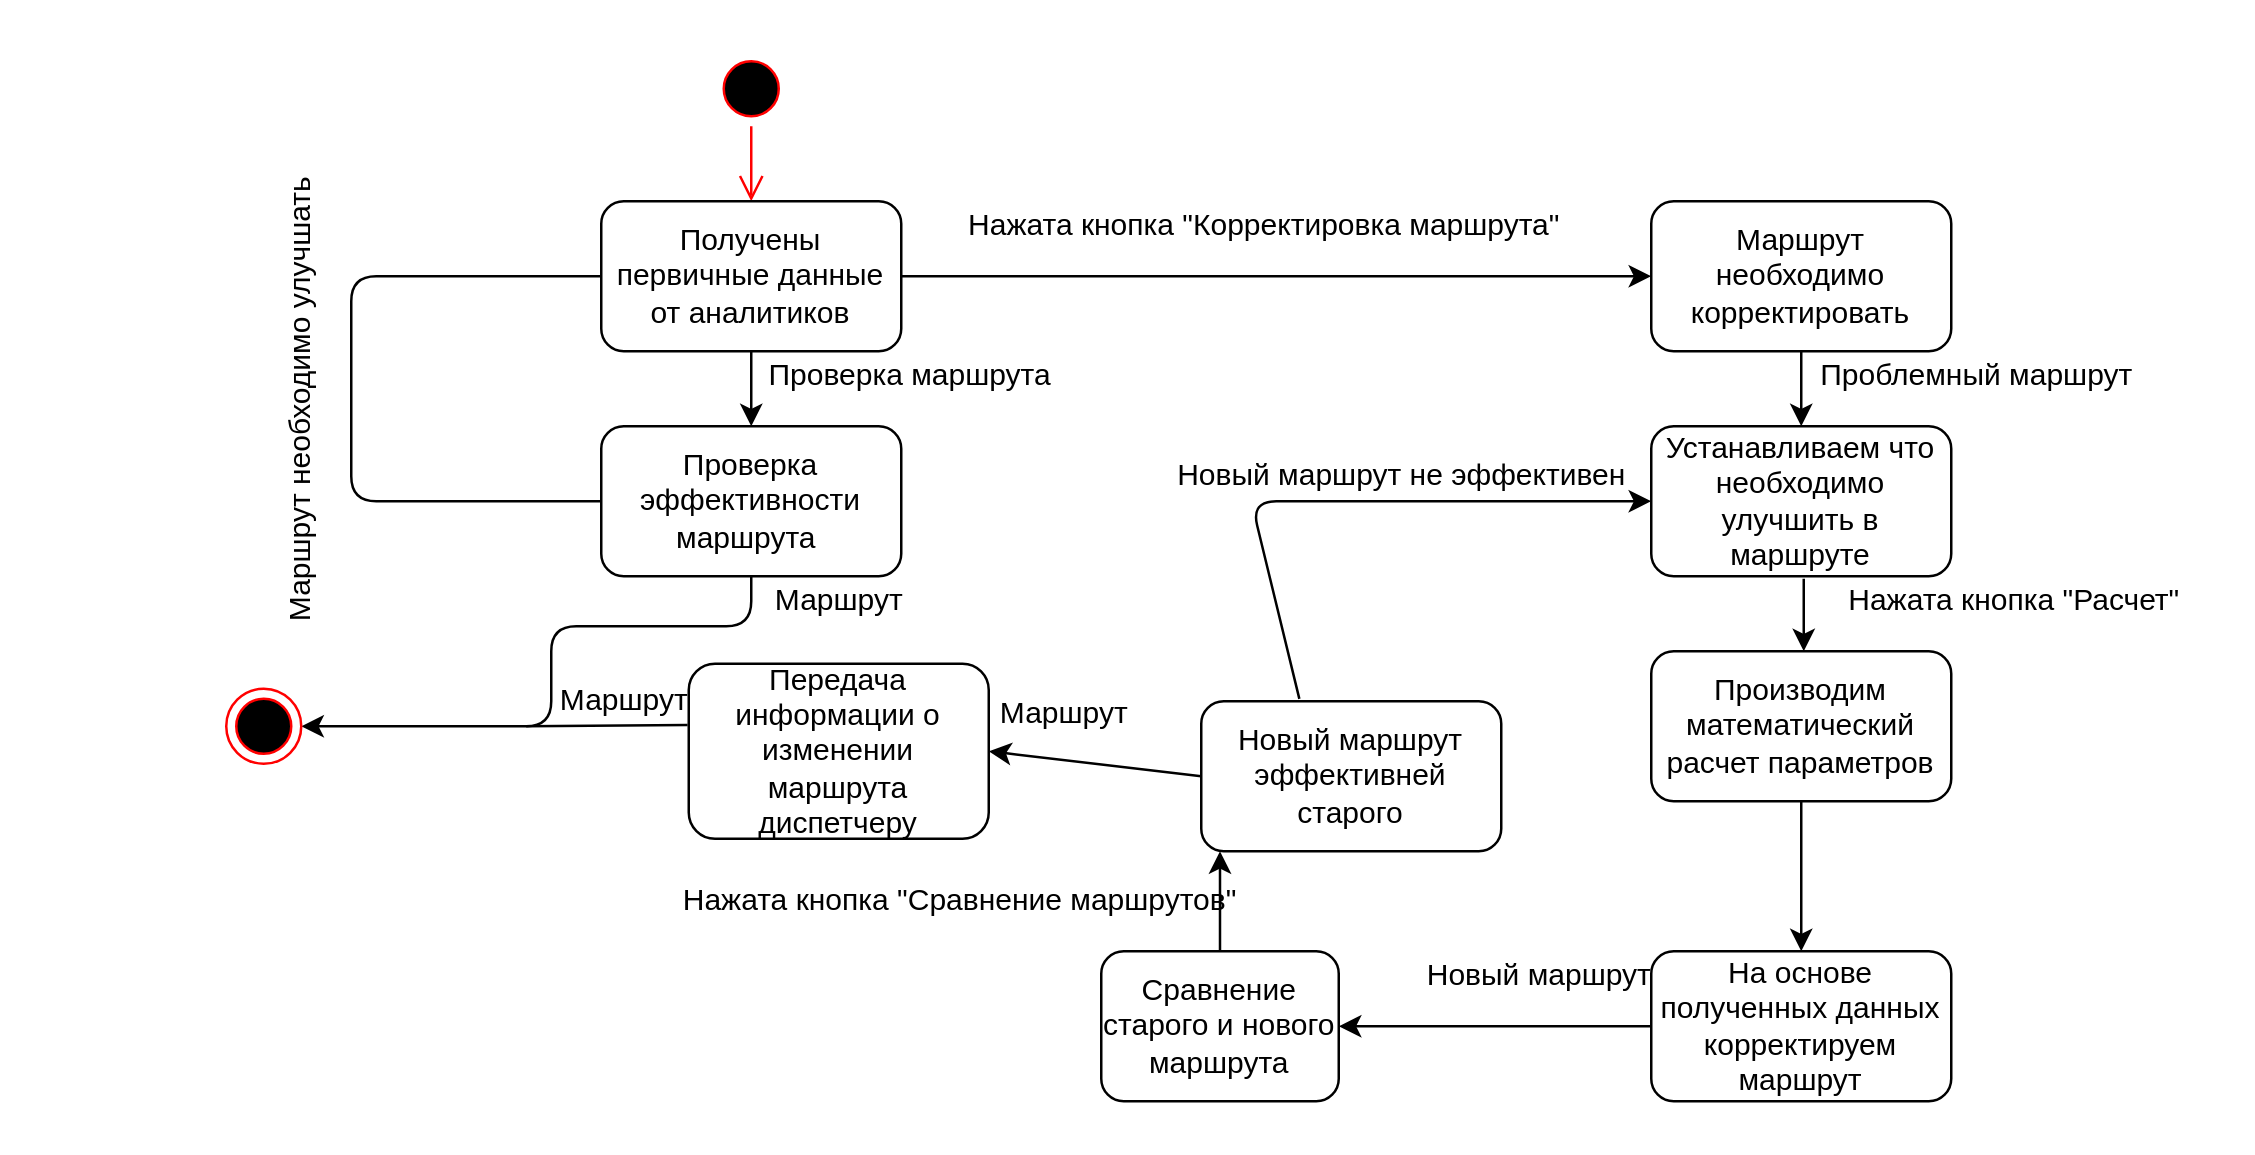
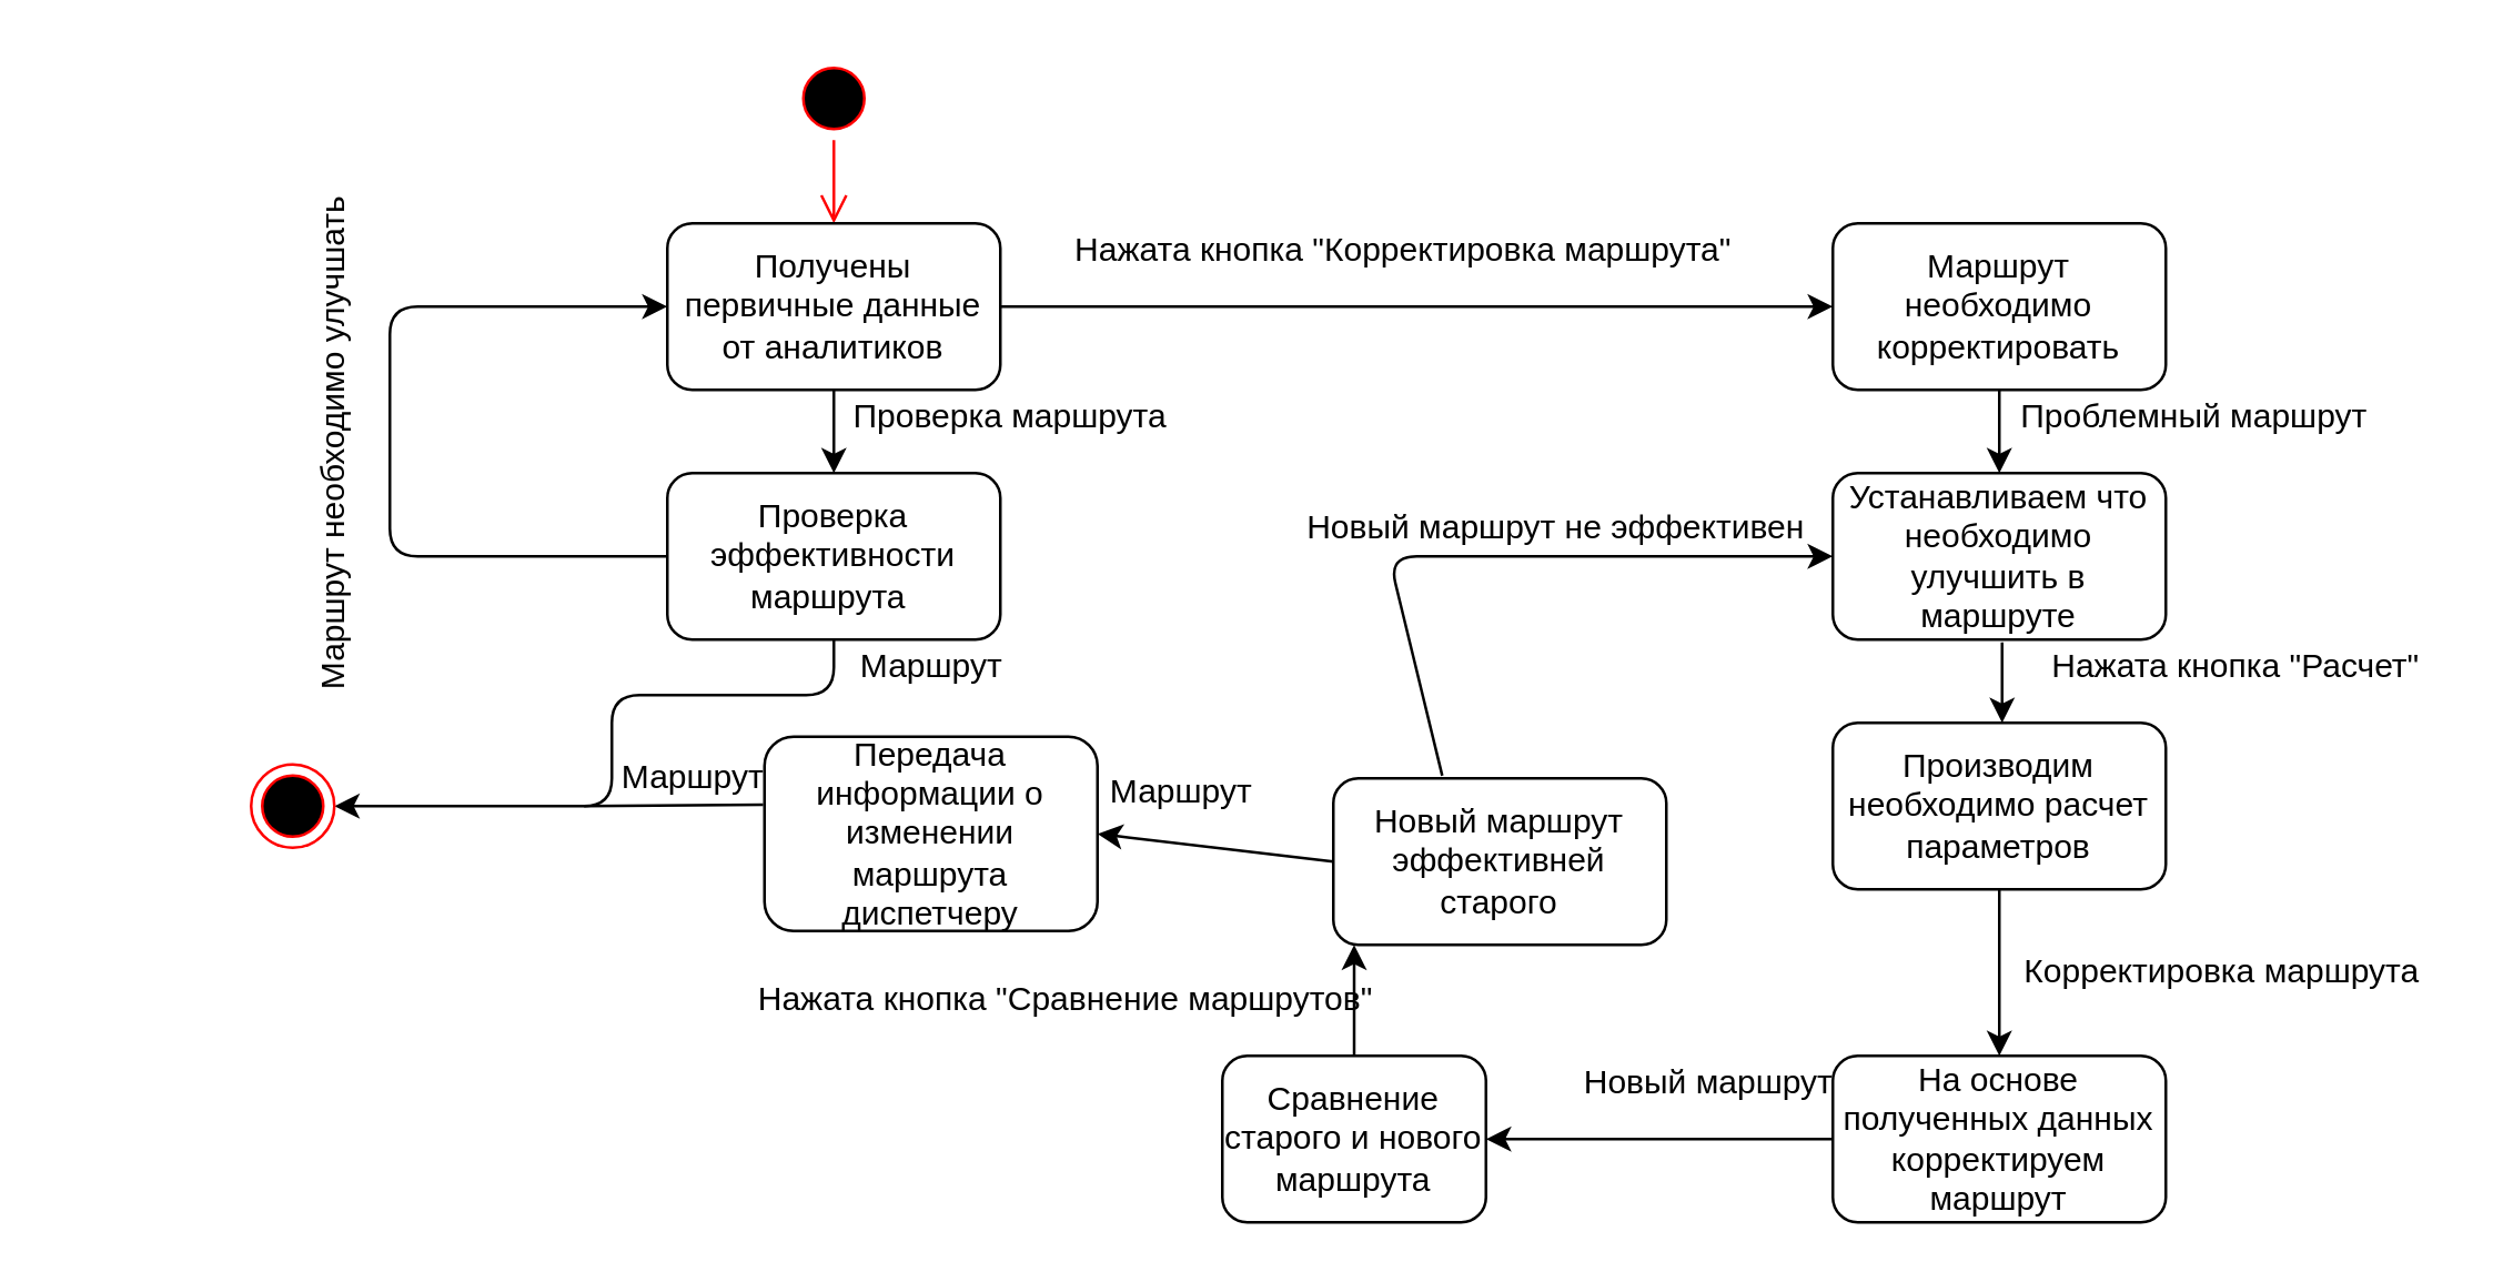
- <mxCell id="11" value="" style="endArrow=none;html=1;exitX=0;exitY=0.5;exitDx=0;exitDy=0;entryX=0;entryY=0.5;entryDx=0;entryDy=0;" parent="1" source="6" target="4" edge="1"><mxGeometry width="50" height="50" relative="1" as="geometry"><mxPoint x="340" y="280" as="sourcePoint" /><mxPoint x="390" y="230" as="targetPoint" /><Array as="points"><mxPoint x="140" y="200" /><mxPoint x="140" y="110" /></Array></mxGeometry></mxCell>
+ <mxCell id="11" value="" style="endArrow=classic;html=1;exitX=0;exitY=0.5;exitDx=0;exitDy=0;entryX=0;entryY=0.5;entryDx=0;entryDy=0;" parent="1" source="6" target="4" edge="1"><mxGeometry width="50" height="50" relative="1" as="geometry"><mxPoint x="340" y="280" as="sourcePoint" /><mxPoint x="390" y="230" as="targetPoint" /><Array as="points"><mxPoint x="140" y="200" /><mxPoint x="140" y="110" /></Array></mxGeometry></mxCell>
- <mxCell id="20" value="Производим математический расчет параметров" style="rounded=1;whiteSpace=wrap;html=1;" parent="1" vertex="1"><mxGeometry x="660" y="260" width="120" height="60" as="geometry" /></mxCell>
+ <mxCell id="20" value="Производим необходимо расчет параметров" style="rounded=1;whiteSpace=wrap;html=1;" parent="1" vertex="1"><mxGeometry x="660" y="260" width="120" height="60" as="geometry" /></mxCell>
+ <mxCell id="25" value="Корректировка маршрута" style="text;html=1;align=center;verticalAlign=middle;resizable=0;points=[];autosize=1;" parent="1" vertex="1"><mxGeometry x="720" y="340" width="160" height="20" as="geometry" /></mxCell>
